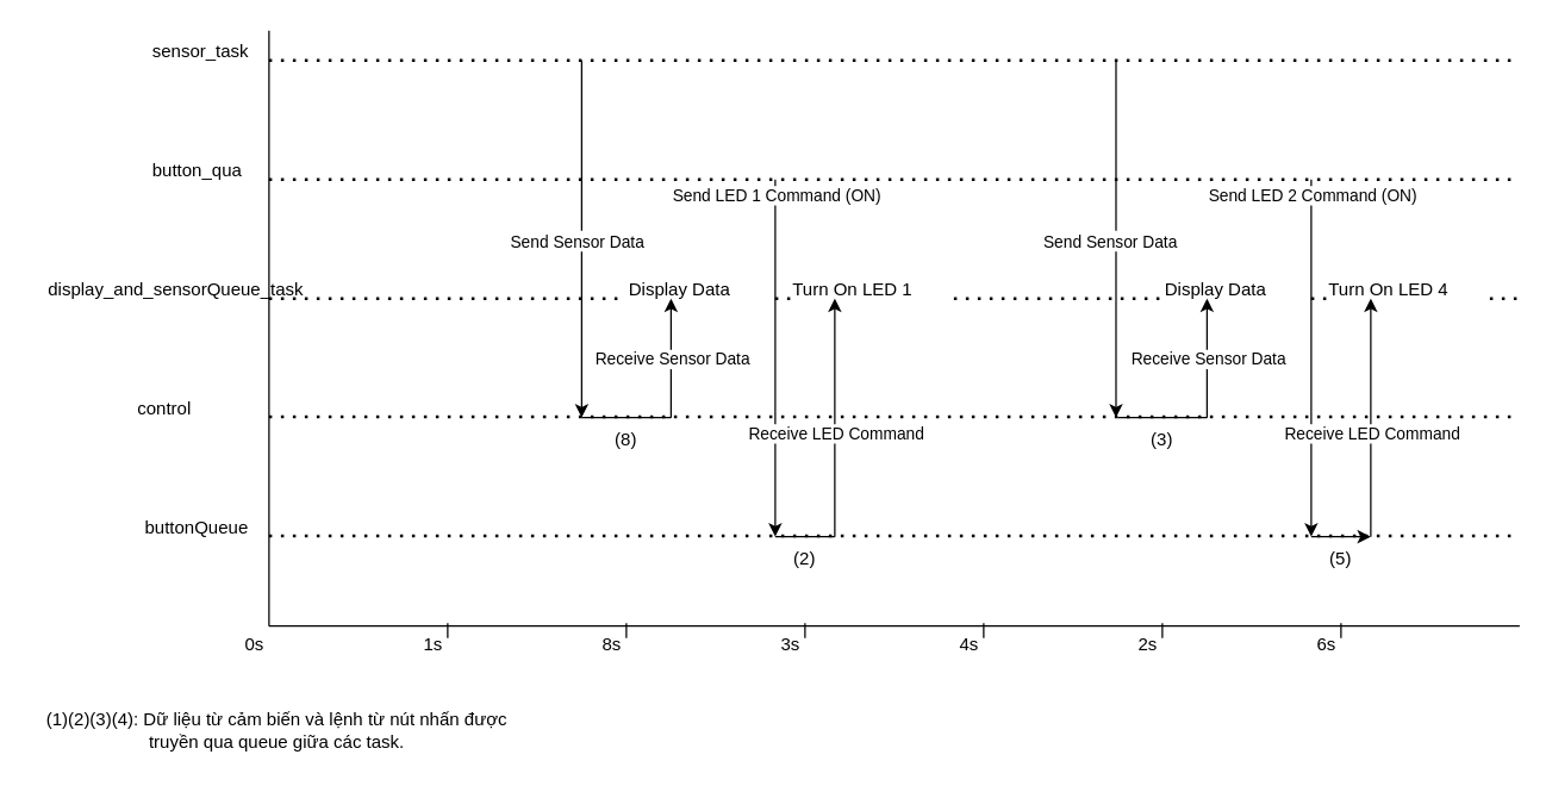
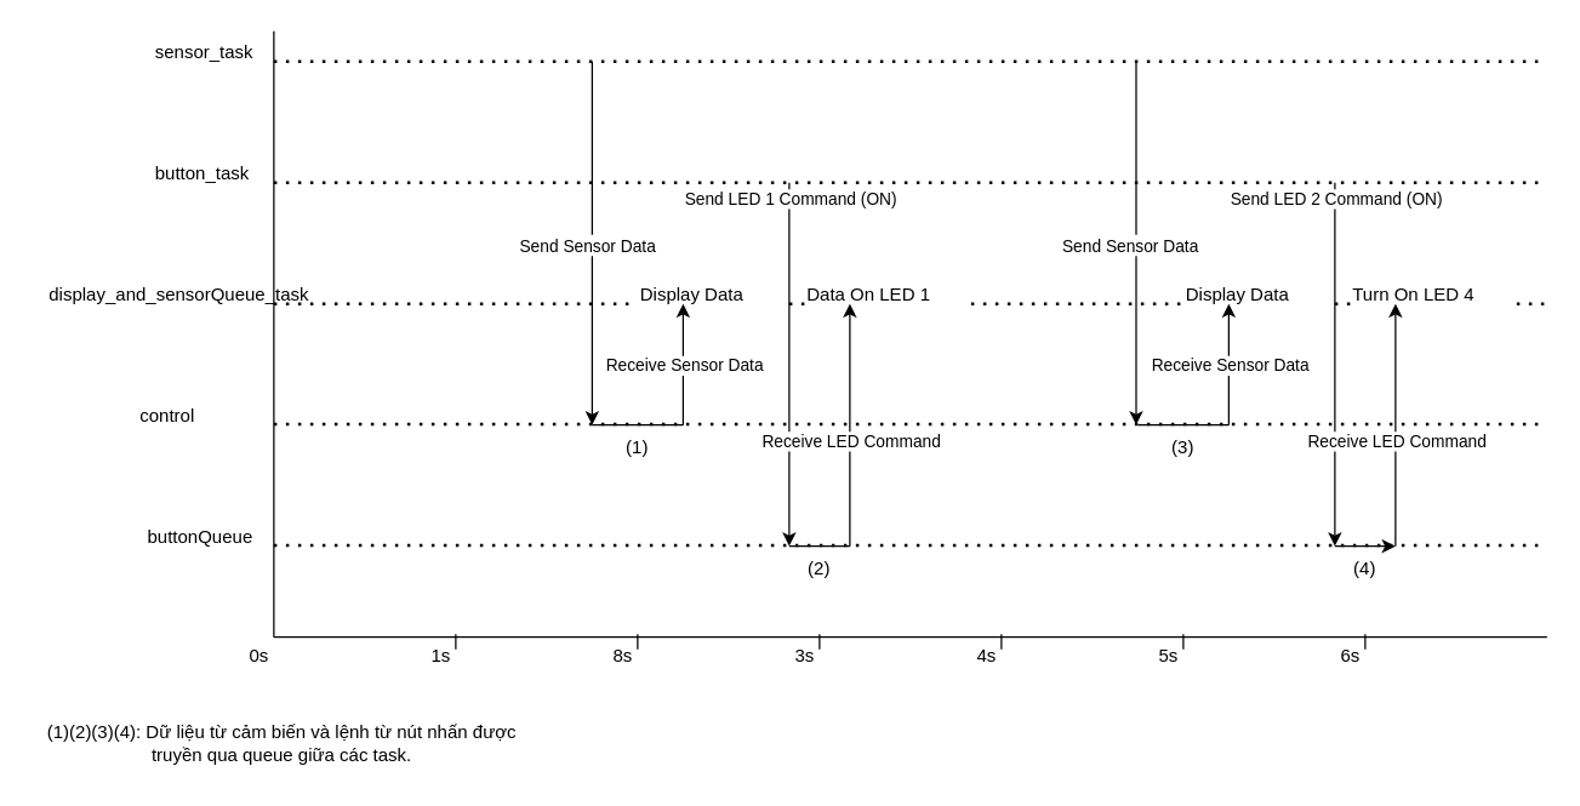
- <mxCell id="5" value="&lt;div&gt;button_qua&lt;/div&gt;" style="text;whiteSpace=wrap;html=1;" vertex="1" parent="1"><mxGeometry x="100" y="100" width="100" height="40" as="geometry" /></mxCell>
+ <mxCell id="5" value="&lt;div&gt;button_task&lt;/div&gt;" style="text;whiteSpace=wrap;html=1;" vertex="1" parent="1"><mxGeometry x="100" y="100" width="100" height="40" as="geometry" /></mxCell>
- <mxCell id="54" value="&lt;div&gt;Turn On LED 1&lt;/div&gt;" style="text;whiteSpace=wrap;html=1;" vertex="1" parent="1"><mxGeometry x="530" y="180" width="110" height="40" as="geometry" /></mxCell>
+ <mxCell id="54" value="&lt;div&gt;Data On LED 1&lt;/div&gt;" style="text;whiteSpace=wrap;html=1;" vertex="1" parent="1"><mxGeometry x="530" y="180" width="110" height="40" as="geometry" /></mxCell>
- <mxCell id="58" value="(8)" style="text;html=1;align=center;verticalAlign=middle;whiteSpace=wrap;rounded=0;" vertex="1" parent="1"><mxGeometry x="390" y="280" width="60" height="30" as="geometry" /></mxCell>
+ <mxCell id="58" value="(1)" style="text;html=1;align=center;verticalAlign=middle;whiteSpace=wrap;rounded=0;" vertex="1" parent="1"><mxGeometry x="390" y="280" width="60" height="30" as="geometry" /></mxCell>
- <mxCell id="61" value="(5)" style="text;html=1;align=center;verticalAlign=middle;whiteSpace=wrap;rounded=0;" vertex="1" parent="1"><mxGeometry x="870" y="360" width="60" height="30" as="geometry" /></mxCell>
+ <mxCell id="61" value="(4)" style="text;html=1;align=center;verticalAlign=middle;whiteSpace=wrap;rounded=0;" vertex="1" parent="1"><mxGeometry x="870" y="360" width="60" height="30" as="geometry" /></mxCell>
- <mxCell id="14" value="2s" style="text;html=1;align=center;verticalAlign=middle;resizable=0;points=[];autosize=1;strokeColor=none;fillColor=none;" vertex="1" parent="1"><mxGeometry x="750" y="418" width="40" height="30" as="geometry" /></mxCell>
+ <mxCell id="14" value="5s" style="text;html=1;align=center;verticalAlign=middle;resizable=0;points=[];autosize=1;strokeColor=none;fillColor=none;" vertex="1" parent="1"><mxGeometry x="750" y="418" width="40" height="30" as="geometry" /></mxCell>
